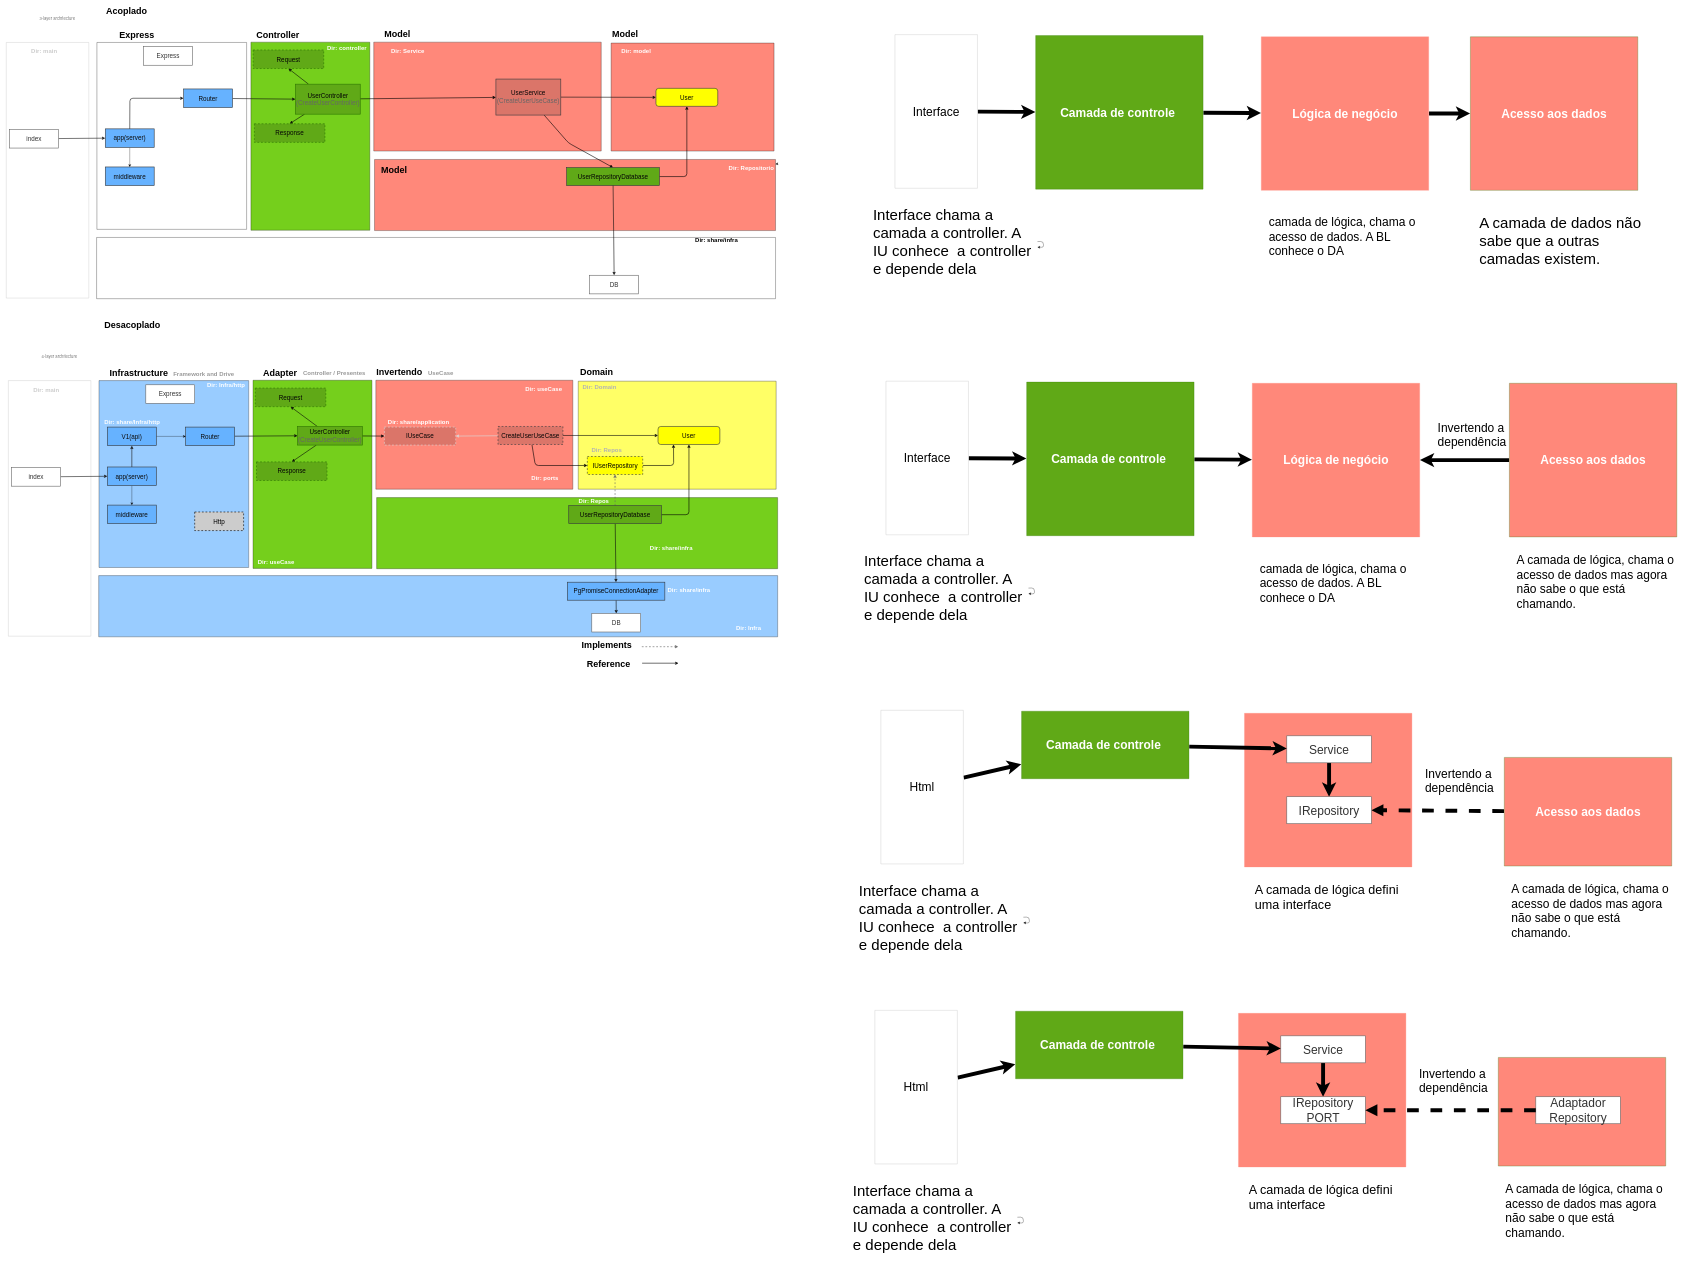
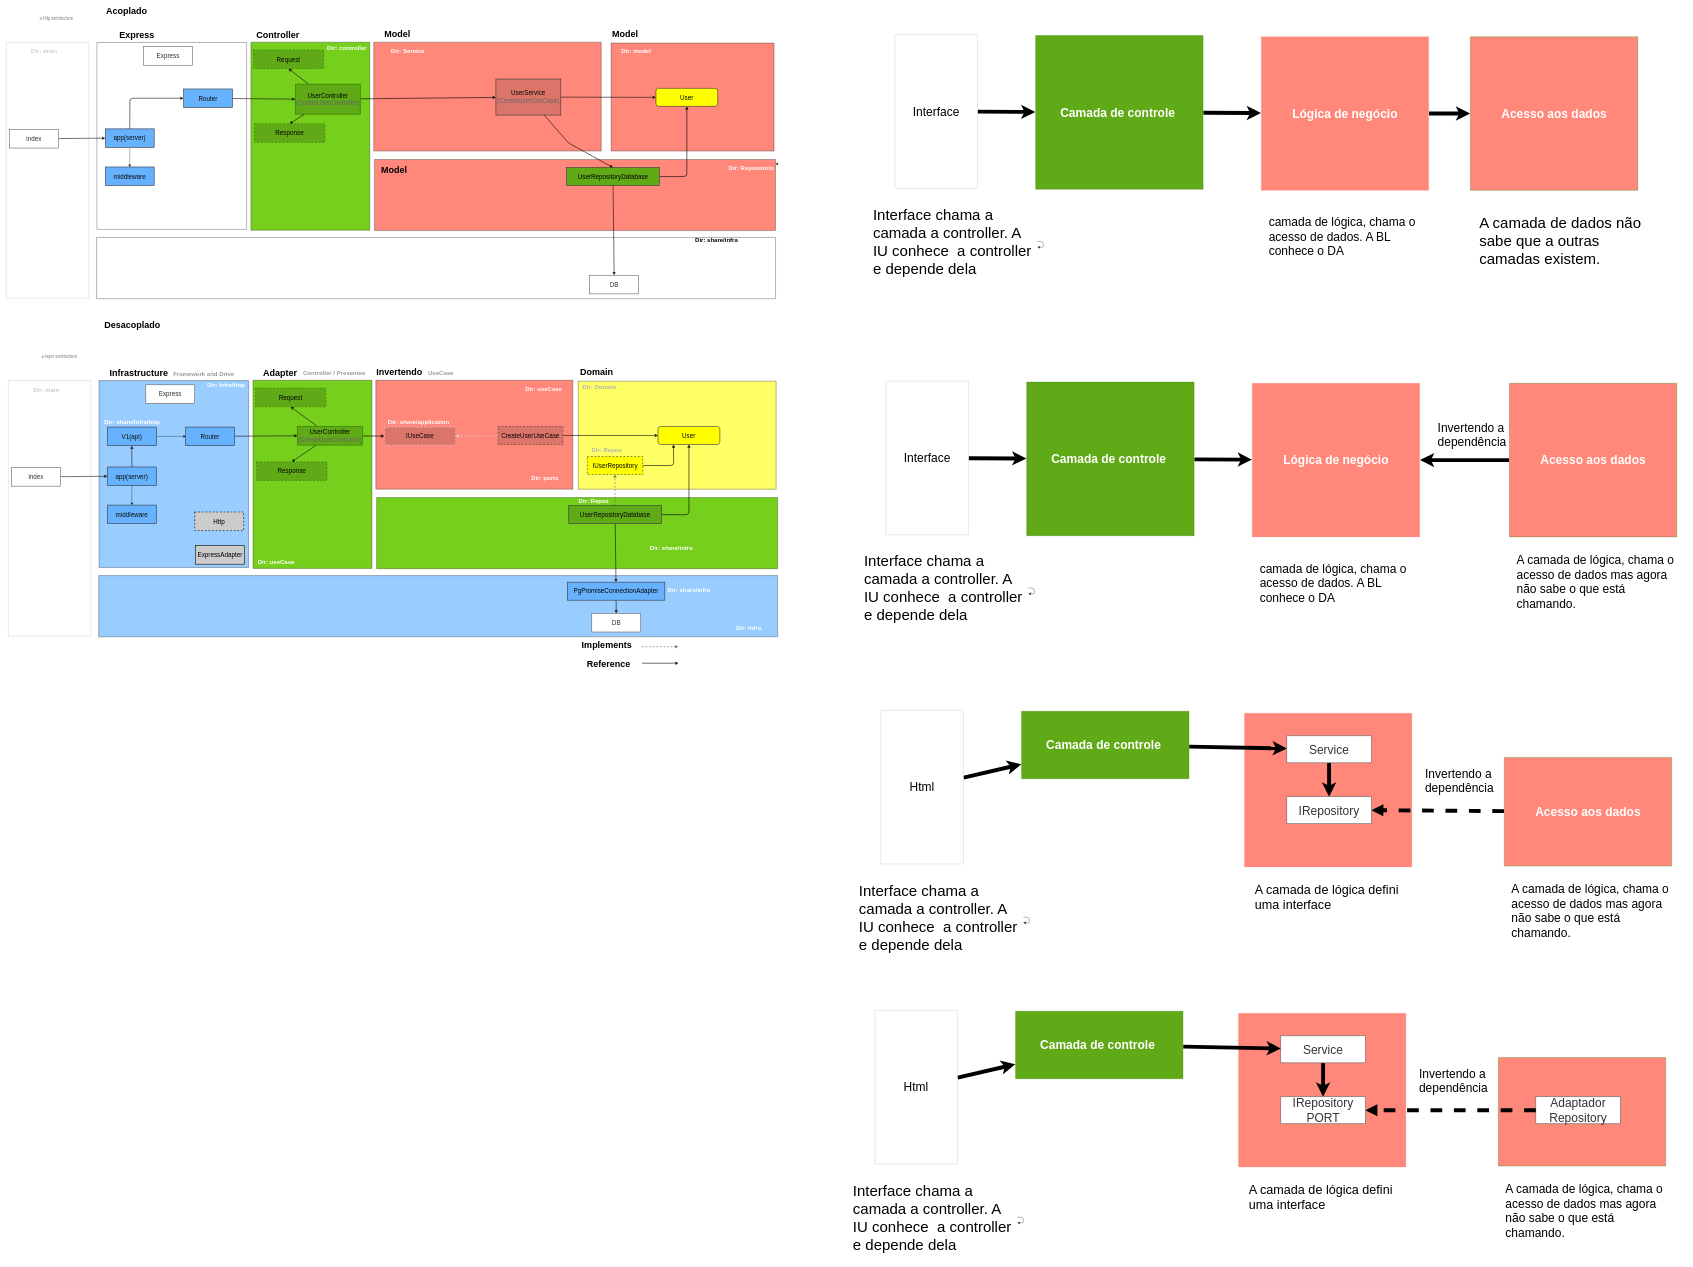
- <mxCell id="30" value="&lt;span style=&quot;color: rgb(117 , 117 , 117) ; font-family: &amp;quot;sohne&amp;quot; , &amp;quot;helvetica neue&amp;quot; , &amp;quot;helvetica&amp;quot; , &amp;quot;arial&amp;quot; , sans-serif ; font-size: 14px ; font-style: normal ; font-weight: 400 ; letter-spacing: normal ; text-align: center ; text-indent: 0px ; text-transform: none ; word-spacing: 0px ; background-color: rgb(255 , 255 , 255) ; display: inline ; float: none&quot;&gt;&amp;nbsp;3-layer architecture&lt;/span&gt;" style="text;whiteSpace=wrap;html=1;fontSize=21;fontColor=#030303;" parent="1" vertex="1"><mxGeometry x="125.367" y="40" width="213" height="42" as="geometry" /></mxCell>
+ <mxCell id="30" value="&lt;span style=&quot;color: rgb(117 , 117 , 117) ; font-family: &amp;quot;sohne&amp;quot; , &amp;quot;helvetica neue&amp;quot; , &amp;quot;helvetica&amp;quot; , &amp;quot;arial&amp;quot; , sans-serif ; font-size: 14px ; font-style: normal ; font-weight: 400 ; letter-spacing: normal ; text-align: center ; text-indent: 0px ; text-transform: none ; word-spacing: 0px ; background-color: rgb(255 , 255 , 255) ; display: inline ; float: none&quot;&gt;&amp;nbsp;3-http architecture&lt;/span&gt;" style="text;whiteSpace=wrap;html=1;fontSize=21;fontColor=#030303;" parent="1" vertex="1"><mxGeometry x="125.367" y="40" width="213" height="42" as="geometry" /></mxCell>
- <mxCell id="57" style="edgeStyle=none;html=1;entryX=1;entryY=0.5;entryDx=0;entryDy=0;fontSize=30;strokeColor=#DBDBDB;strokeWidth=2;dashed=0;" edge="1" parent="1" source="59" target="55"><mxGeometry relative="1" as="geometry" /></mxCell>
+ <mxCell id="57" style="edgeStyle=none;html=1;entryX=1;entryY=0.5;entryDx=0;entryDy=0;fontSize=30;strokeColor=#DBDBDB;strokeWidth=2;dashed=1;" edge="1" parent="1" source="59" target="55"><mxGeometry relative="1" as="geometry" /></mxCell>
- <mxCell id="56" style="edgeStyle=none;html=1;strokeColor=#000000;strokeWidth=2;entryX=0;entryY=0.5;entryDx=0;entryDy=0;" edge="1" parent="1" source="59" target="61"><mxGeometry relative="1" as="geometry"><Array as="points"><mxPoint x="1783.37" y="1551" /></Array></mxGeometry></mxCell>
+ <mxCell id="93" value="ExpressAdapter" style="rounded=1;whiteSpace=wrap;html=1;fillColor=#CCCCCC;strokeColor=#0D0D0D;strokeWidth=2;fontColor=#000000;arcSize=0;fontSize=21;" vertex="1" parent="1"><mxGeometry x="651" y="1818" width="163" height="62" as="geometry" /></mxCell>
